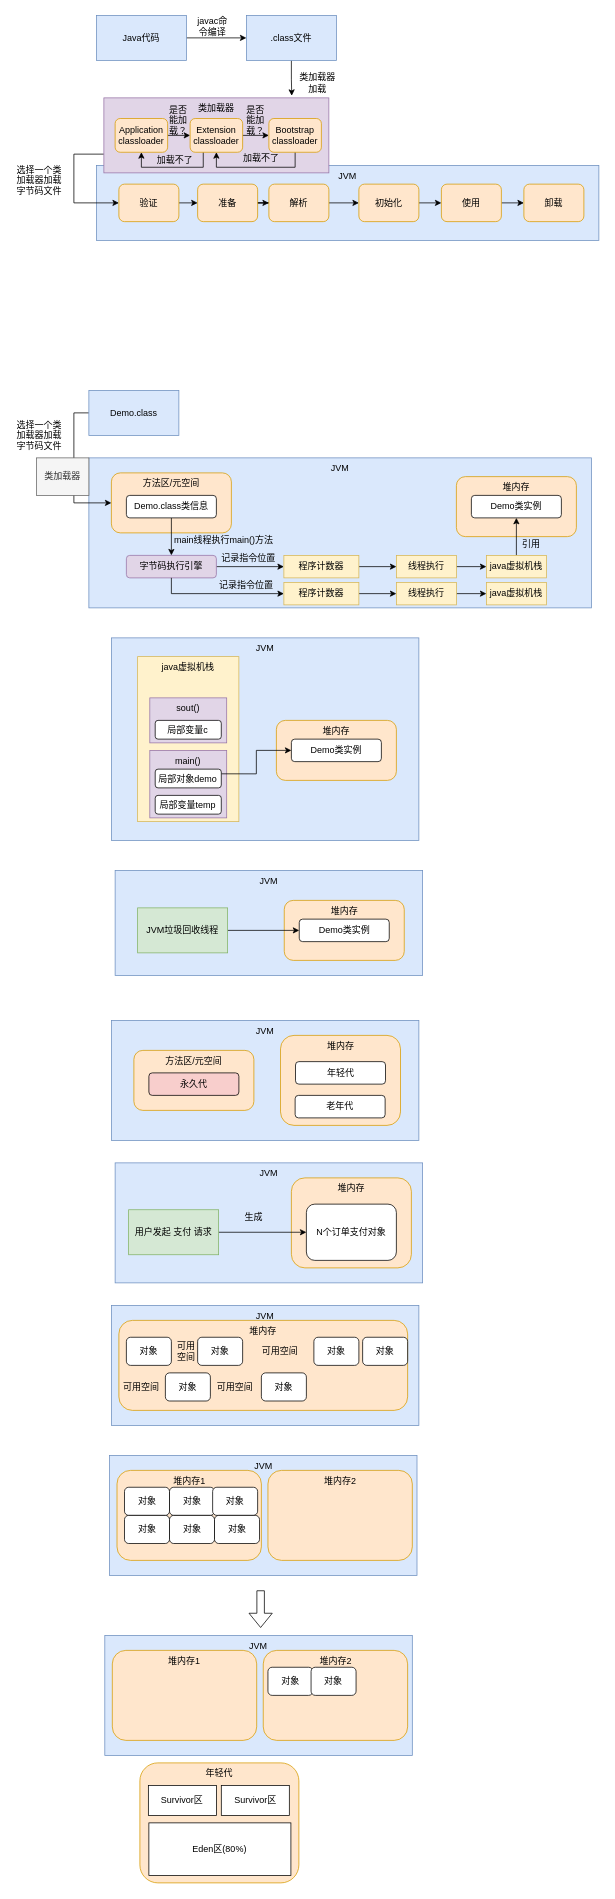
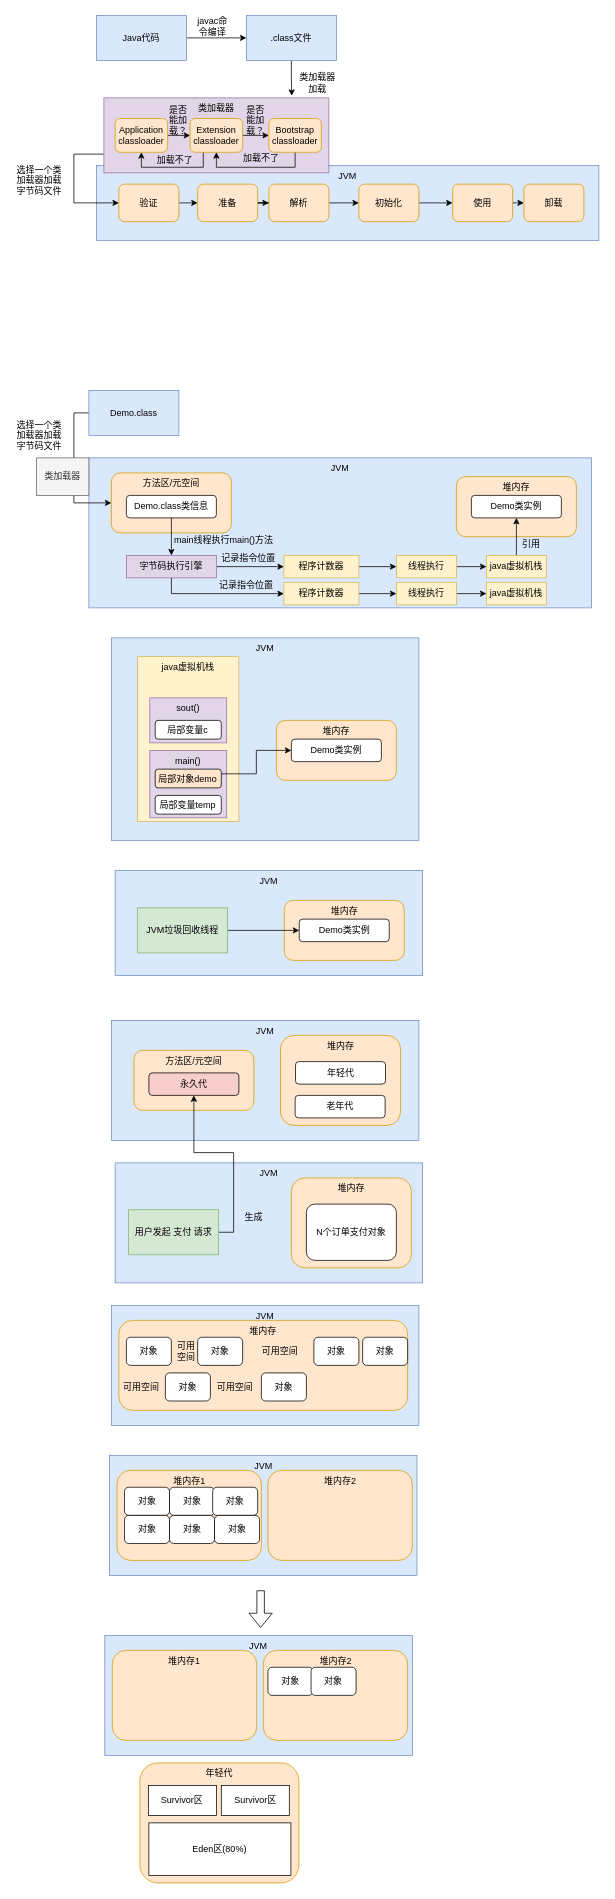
- <mxCell id="22" value="使用" style="rounded=1;whiteSpace=wrap;html=1;fillColor=#ffe6cc;strokeColor=#d79b00;" parent="1" vertex="1"><mxGeometry x="588" y="245" width="80" height="50" as="geometry" /></mxCell>
+ <mxCell id="22" value="使用" style="rounded=1;whiteSpace=wrap;html=1;fillColor=#ffe6cc;strokeColor=#d79b00;" parent="1" vertex="1"><mxGeometry x="603" y="245" width="80" height="50" as="geometry" /></mxCell>
- <mxCell id="45" value="字节码执行引擎" style="whiteSpace=wrap;html=1;fillColor=#e1d5e7;strokeColor=#9673a6;rounded=1;" parent="1" vertex="1"><mxGeometry x="168" y="740" width="120" height="30" as="geometry" /></mxCell>
+ <mxCell id="45" value="字节码执行引擎" style="rounded=0;whiteSpace=wrap;html=1;fillColor=#e1d5e7;strokeColor=#9673a6;" parent="1" vertex="1"><mxGeometry x="168" y="740" width="120" height="30" as="geometry" /></mxCell>
- <mxCell id="67" value="局部对象demo" style="rounded=1;whiteSpace=wrap;html=1;" parent="1" vertex="1"><mxGeometry x="206.44" y="1025" width="88.12" height="25" as="geometry" /></mxCell>
+ <mxCell id="67" value="局部对象demo" style="rounded=1;whiteSpace=wrap;html=1;fillColor=#ffe6cc;" parent="1" vertex="1"><mxGeometry x="206.44" y="1025" width="88.12" height="25" as="geometry" /></mxCell>
- <mxCell id="86" style="edgeStyle=orthogonalEdgeStyle;rounded=0;orthogonalLoop=1;jettySize=auto;html=1;exitX=1;exitY=0.5;exitDx=0;exitDy=0;entryX=0;entryY=0.5;entryDx=0;entryDy=0;" parent="1" source="87" target="85" edge="1"><mxGeometry relative="1" as="geometry" /></mxCell>
+ <mxCell id="86" style="edgeStyle=orthogonalEdgeStyle;rounded=0;orthogonalLoop=1;jettySize=auto;html=1;exitX=1;exitY=0.5;exitDx=0;exitDy=0;" parent="1" source="87" target="81" edge="1"><mxGeometry relative="1" as="geometry" /></mxCell>
